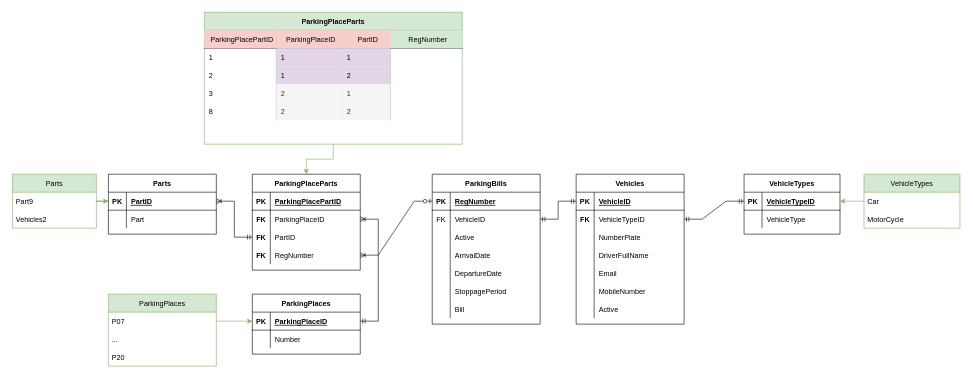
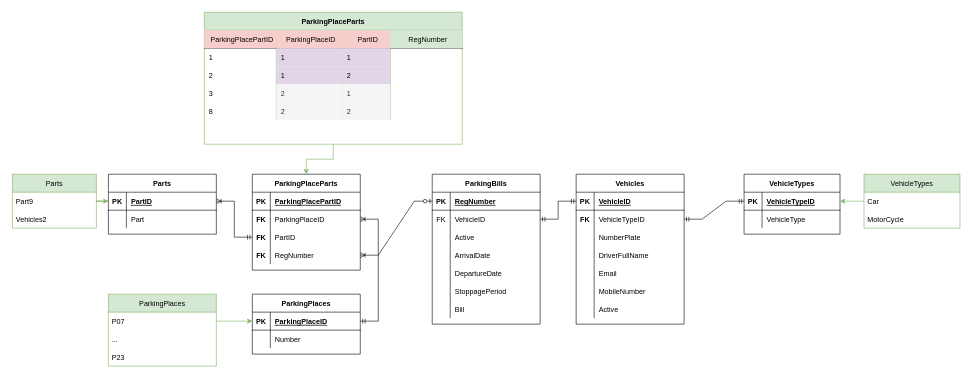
- <mxCell id="94" value="P20" style="text;strokeColor=none;fillColor=none;align=left;verticalAlign=middle;spacingLeft=4;spacingRight=4;overflow=hidden;points=[[0,0.5],[1,0.5]];portConstraint=eastwest;rotatable=0;" parent="91" vertex="1"><mxGeometry y="90" width="180" height="30" as="geometry" /></mxCell>
+ <mxCell id="94" value="P23" style="text;strokeColor=none;fillColor=none;align=left;verticalAlign=middle;spacingLeft=4;spacingRight=4;overflow=hidden;points=[[0,0.5],[1,0.5]];portConstraint=eastwest;rotatable=0;" parent="91" vertex="1"><mxGeometry y="90" width="180" height="30" as="geometry" /></mxCell>
